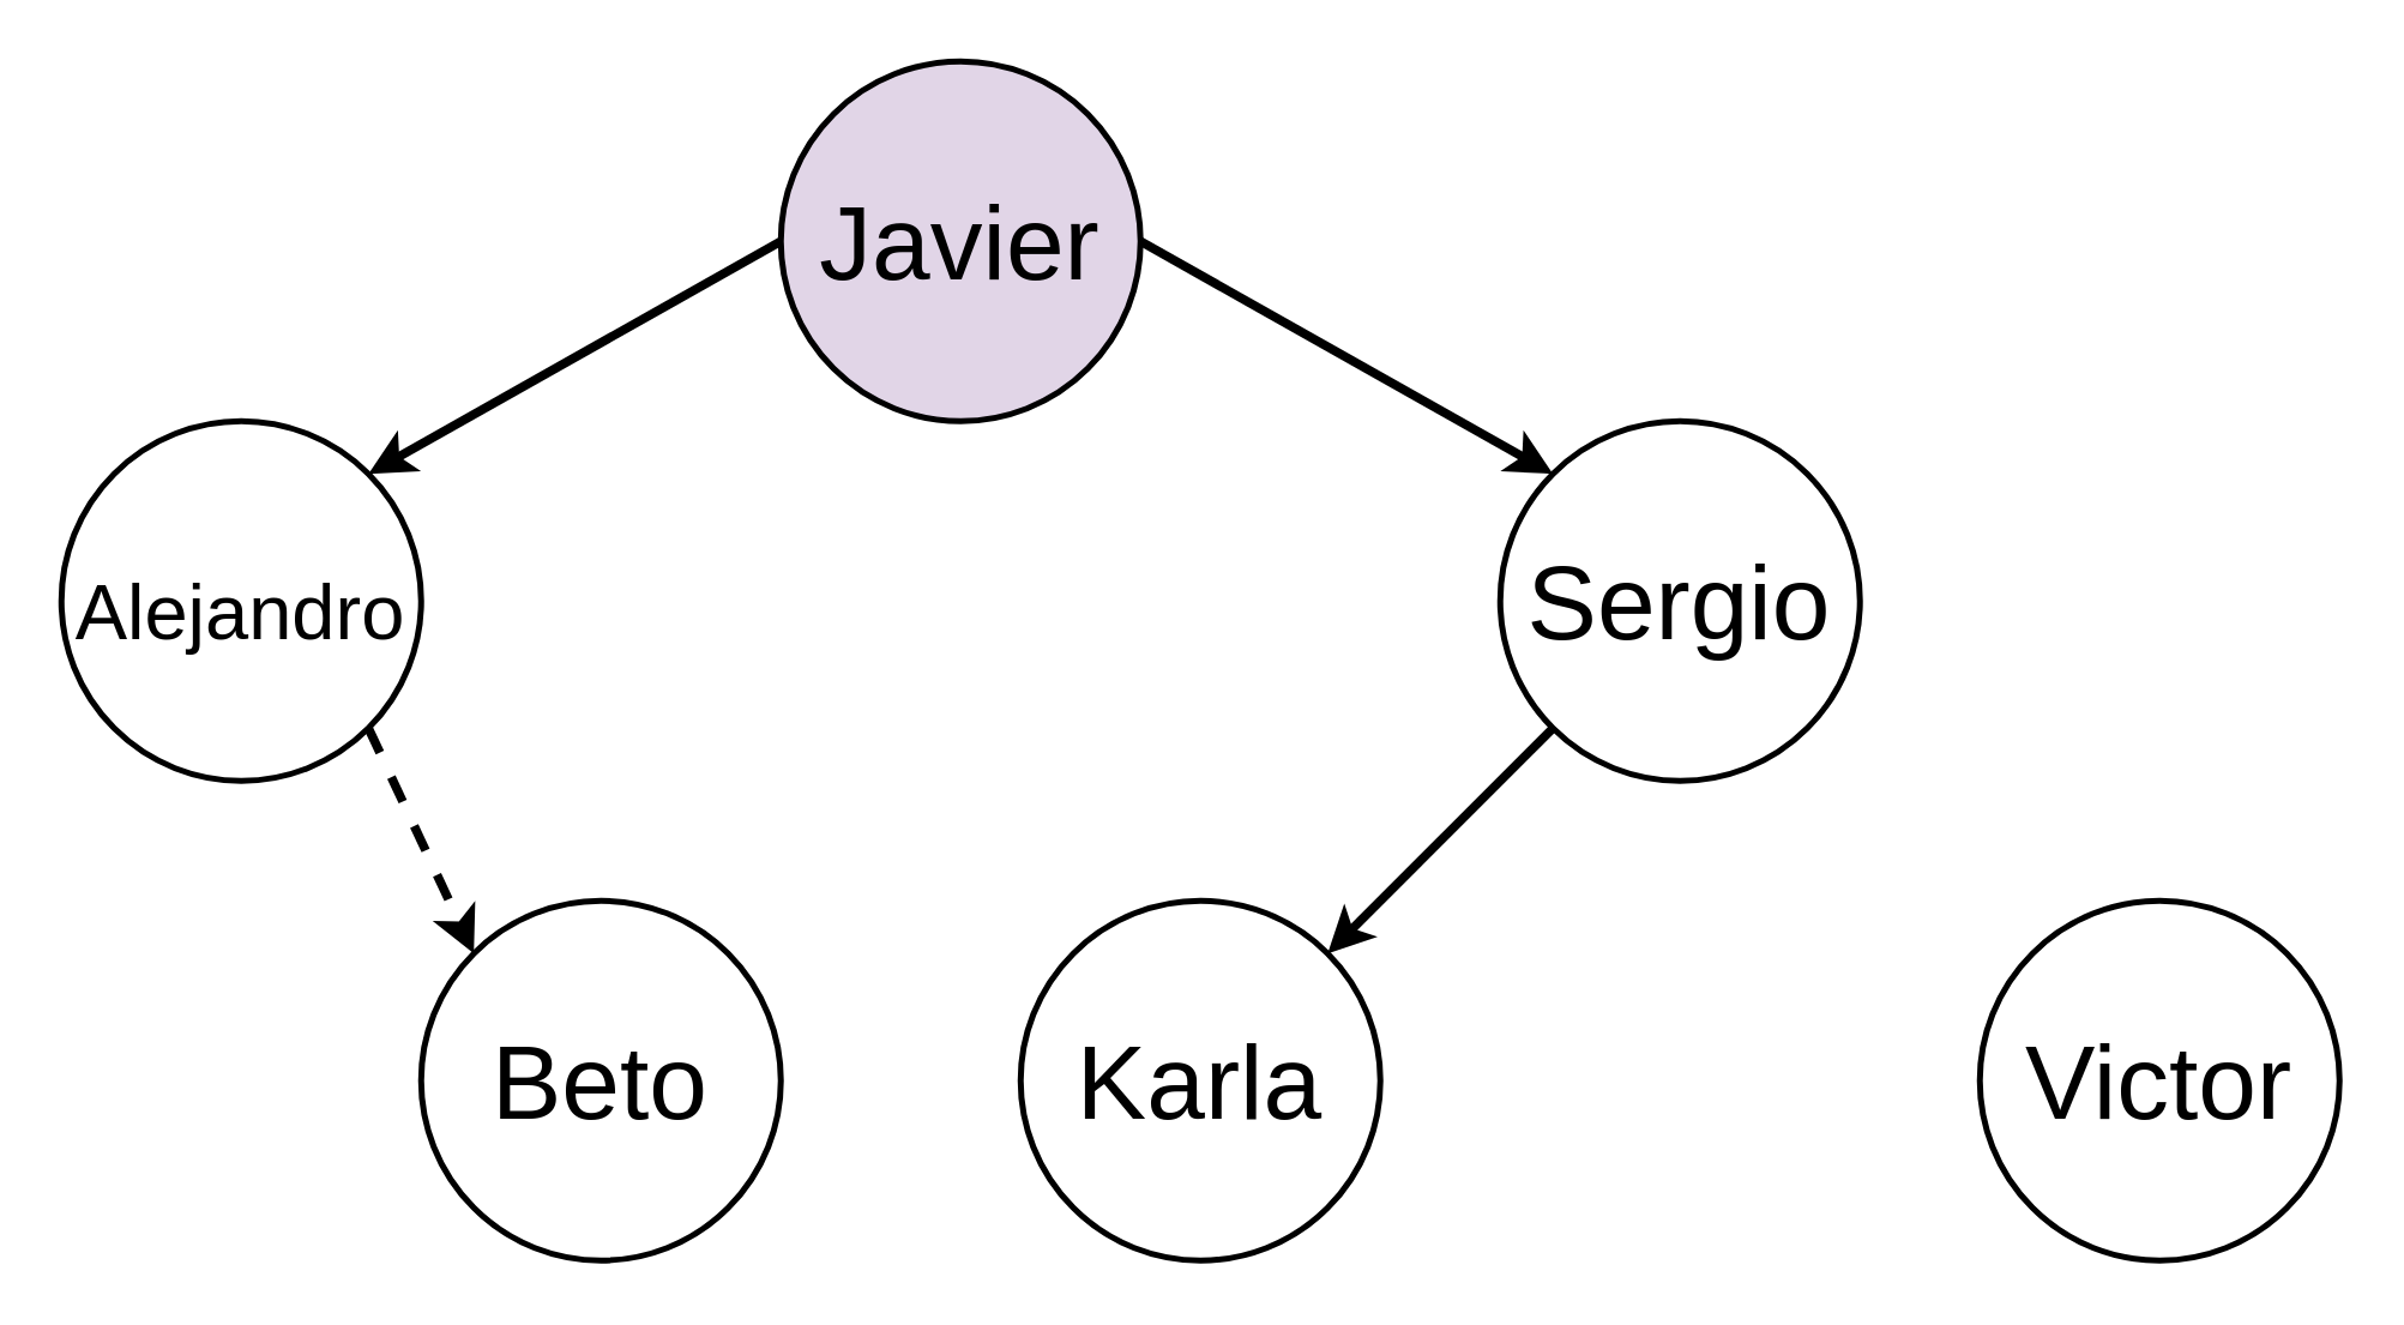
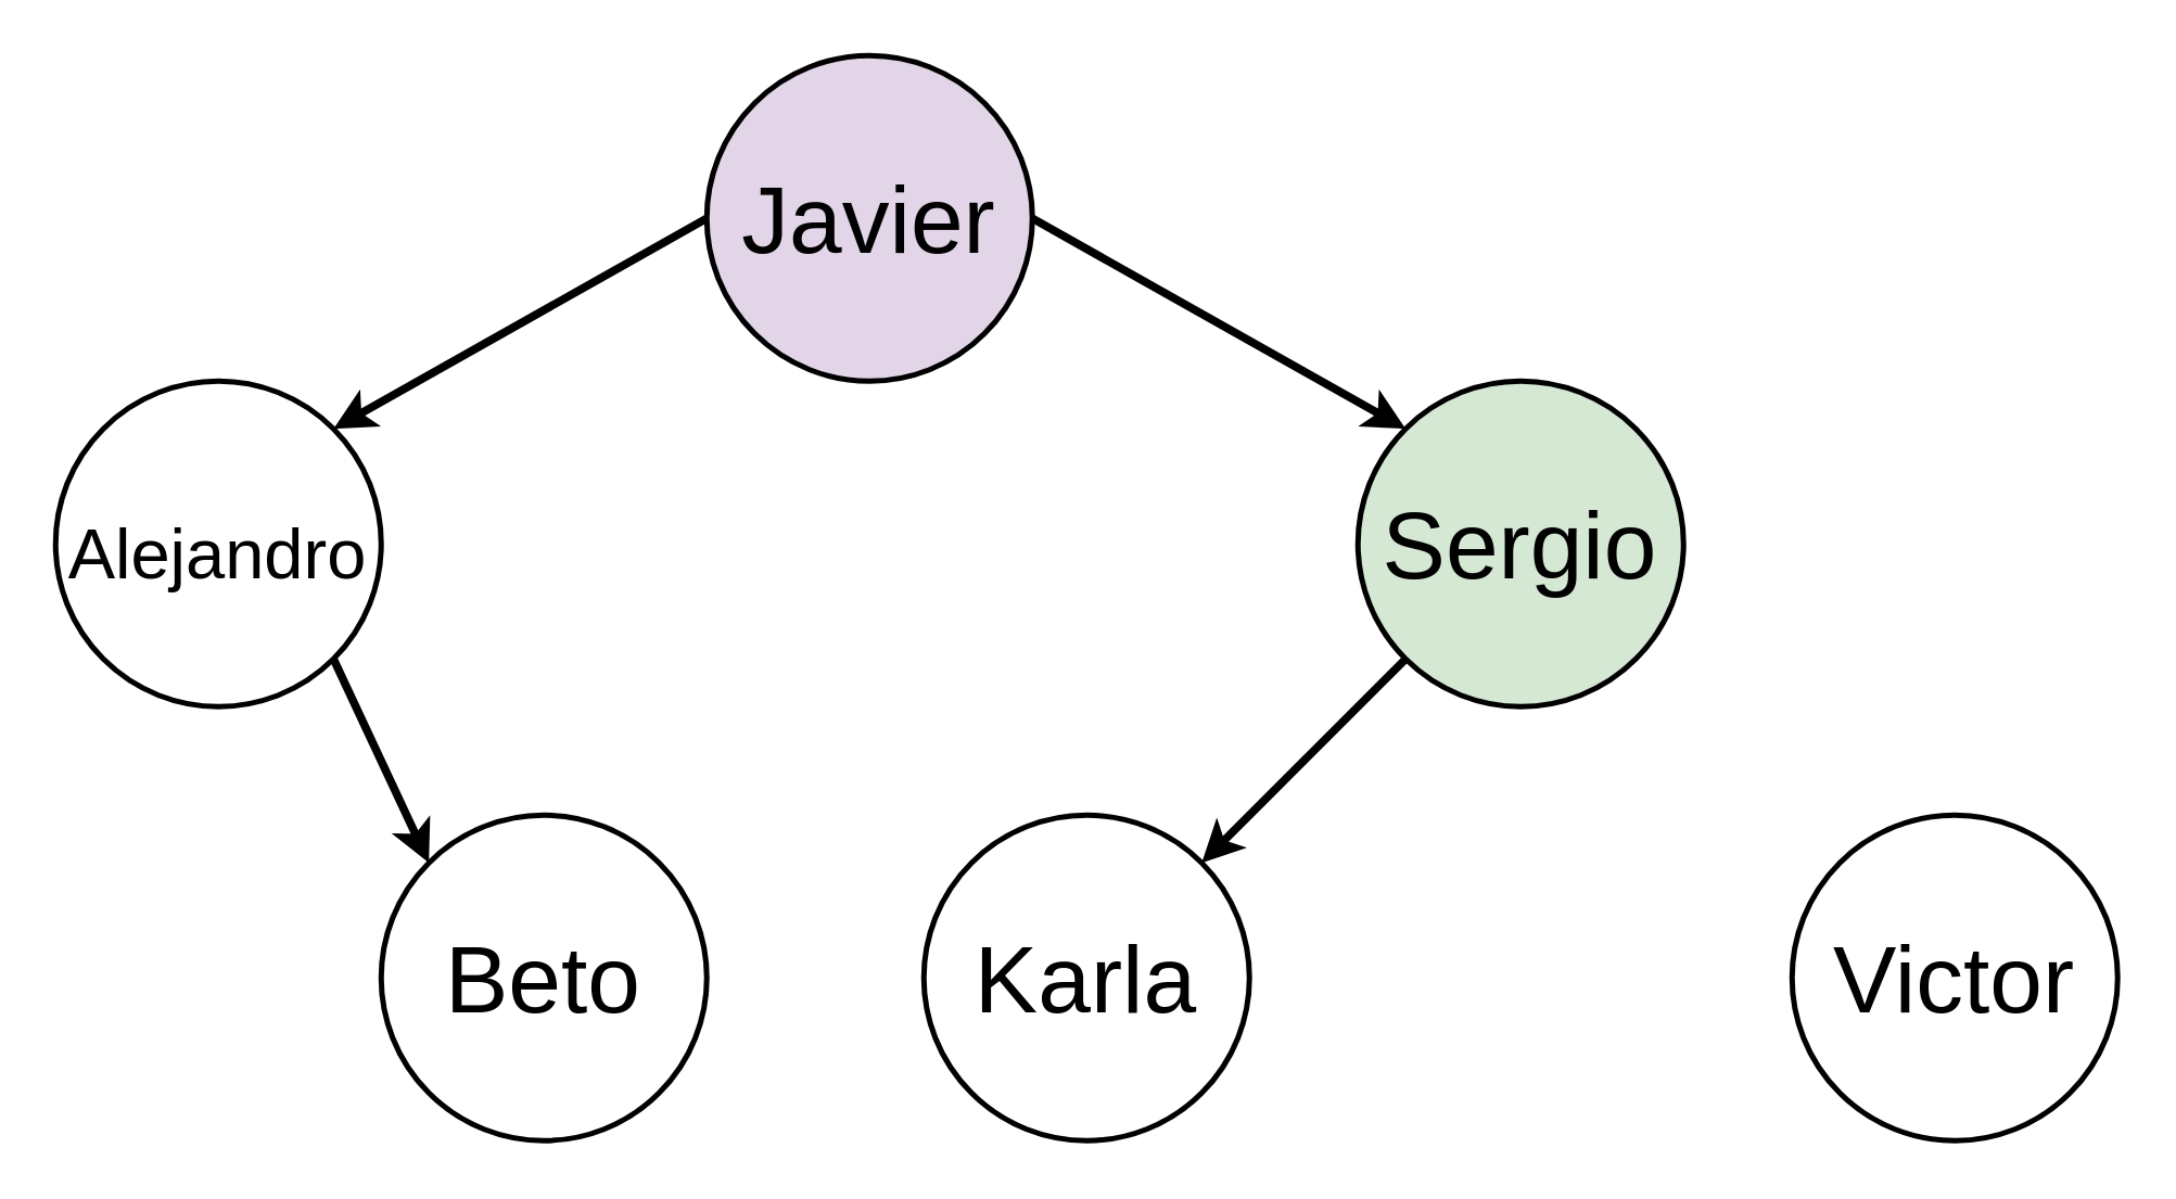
- <mxCell id="9" value="Sergio" style="ellipse;whiteSpace=wrap;html=1;aspect=fixed;fontSize=35;strokeWidth=2;" vertex="1" parent="1"><mxGeometry x="500" y="140" width="120" height="120" as="geometry" /></mxCell>
+ <mxCell id="9" value="Sergio" style="ellipse;whiteSpace=wrap;html=1;aspect=fixed;fontSize=35;strokeWidth=2;fillColor=#d5e8d4;" vertex="1" parent="1"><mxGeometry x="500" y="140" width="120" height="120" as="geometry" /></mxCell>
- <mxCell id="5" style="rounded=0;orthogonalLoop=1;jettySize=auto;html=1;exitX=1;exitY=1;exitDx=0;exitDy=0;entryX=0;entryY=0;entryDx=0;entryDy=0;fillColor=#f8cecc;strokeWidth=3;dashed=1;" edge="1" parent="1" source="6" target="7"><mxGeometry relative="1" as="geometry" /></mxCell>
+ <mxCell id="5" style="rounded=0;orthogonalLoop=1;jettySize=auto;html=1;exitX=1;exitY=1;exitDx=0;exitDy=0;entryX=0;entryY=0;entryDx=0;entryDy=0;fillColor=#f8cecc;strokeWidth=3;" edge="1" parent="1" source="6" target="7"><mxGeometry relative="1" as="geometry" /></mxCell>
